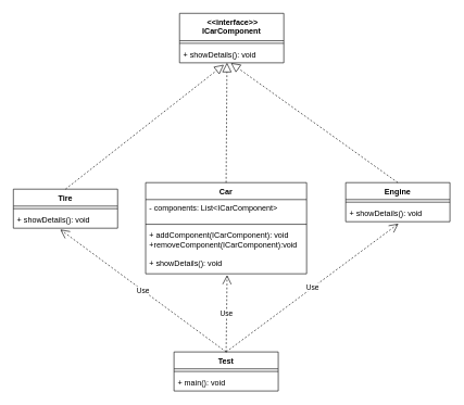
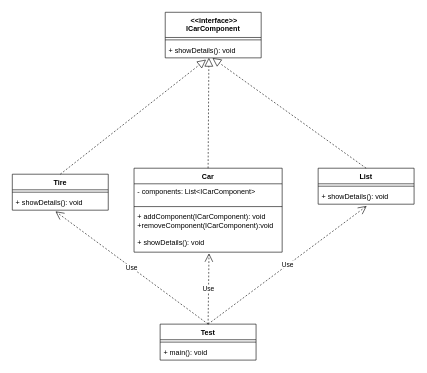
- <mxCell id="9" value="Engine" style="swimlane;fontStyle=1;align=center;verticalAlign=top;childLayout=stackLayout;horizontal=1;startSize=26;horizontalStack=0;resizeParent=1;resizeParentMax=0;resizeLast=0;collapsible=1;marginBottom=0;" vertex="1" parent="1"><mxGeometry x="530" y="280" width="160" height="60" as="geometry" /></mxCell>
+ <mxCell id="9" value="List" style="swimlane;fontStyle=1;align=center;verticalAlign=top;childLayout=stackLayout;horizontal=1;startSize=26;horizontalStack=0;resizeParent=1;resizeParentMax=0;resizeLast=0;collapsible=1;marginBottom=0;" vertex="1" parent="1"><mxGeometry x="530" y="280" width="160" height="60" as="geometry" /></mxCell>
